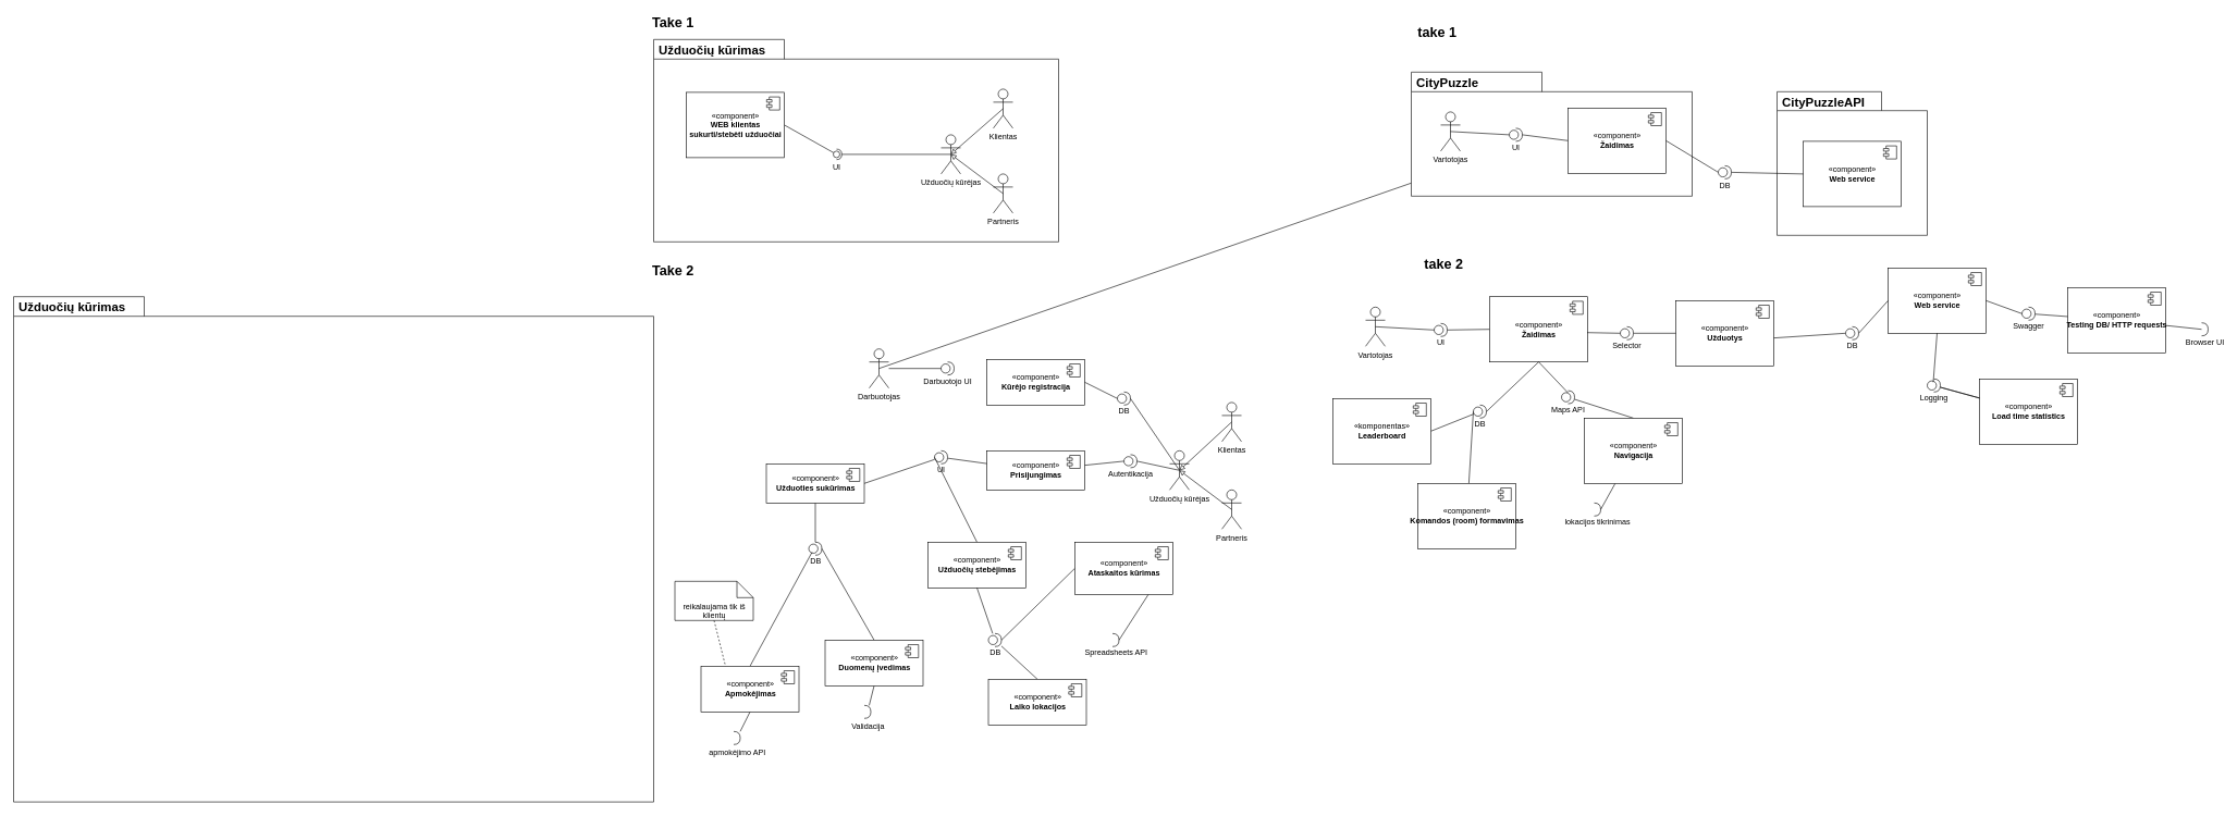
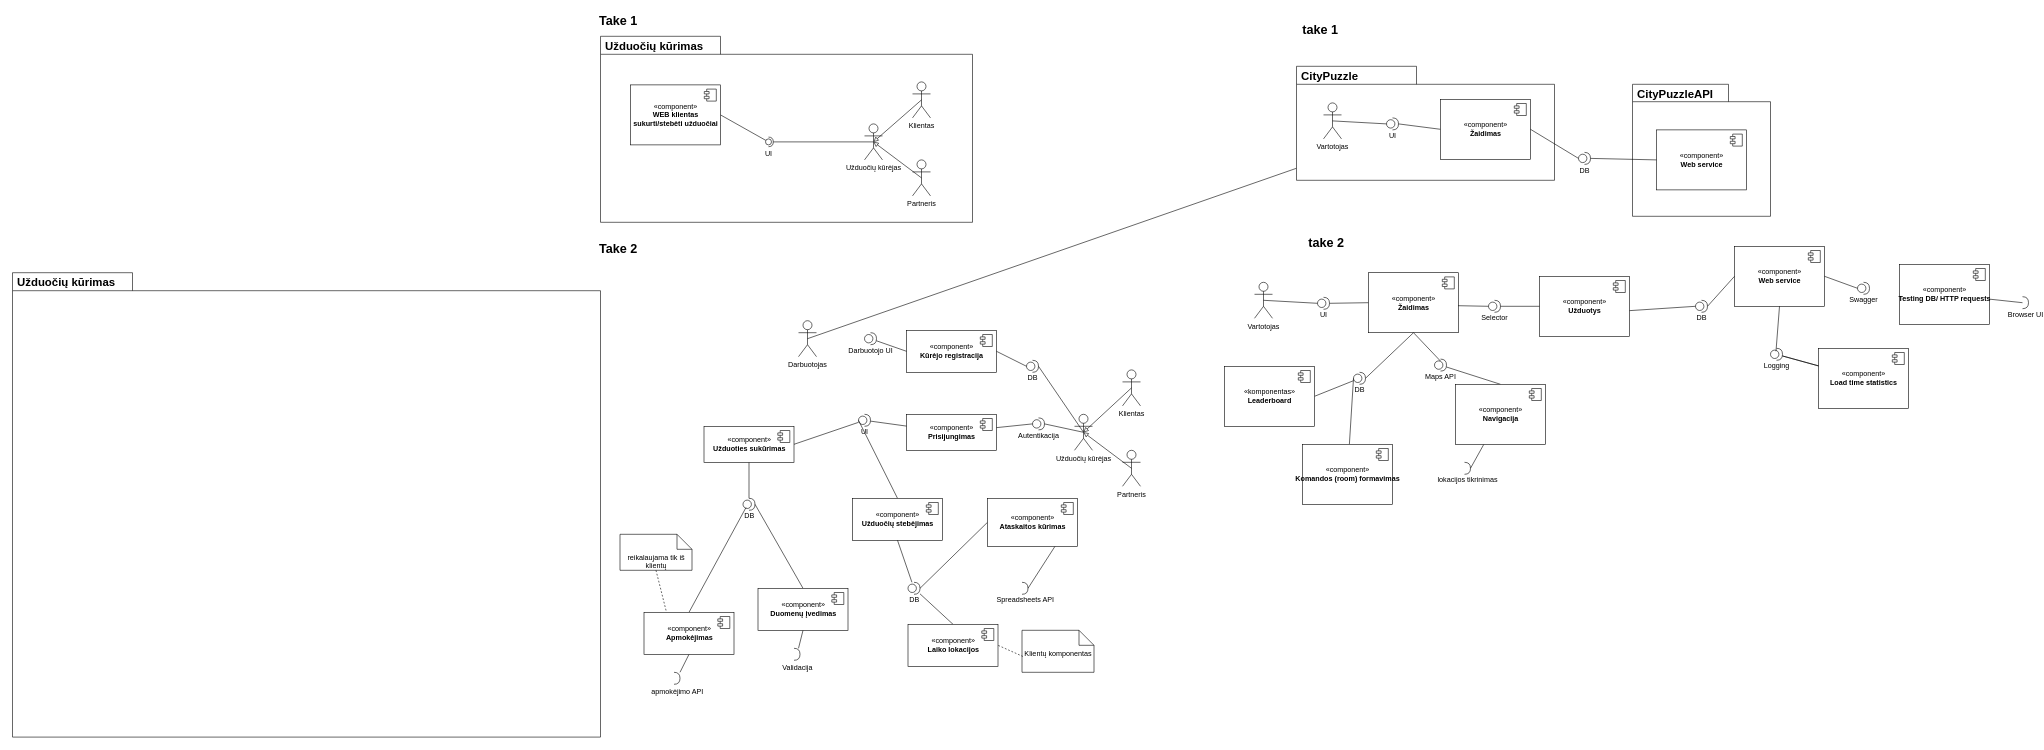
- <mxCell id="122" value="" style="edgeStyle=none;rounded=0;orthogonalLoop=1;jettySize=auto;html=1;fontSize=12;endArrow=none;endFill=0;endSize=11;strokeColor=#000000;" edge="1" parent="1" source="123" target="120"><mxGeometry relative="1" as="geometry" /></mxCell>
- <mxCell id="64" style="edgeStyle=none;rounded=0;orthogonalLoop=1;jettySize=auto;html=1;fontSize=12;endArrow=none;endFill=0;endSize=11;strokeColor=#000000;" edge="1" parent="1" source="65" target="61"><mxGeometry relative="1" as="geometry" /></mxCell>
+ <mxCell id="64" style="edgeStyle=none;rounded=0;orthogonalLoop=1;jettySize=auto;html=1;entryX=0;entryY=0.5;entryDx=0;entryDy=0;fontSize=12;endArrow=none;endFill=0;endSize=11;strokeColor=#000000;" edge="1" parent="1" source="65" target="38"><mxGeometry relative="1" as="geometry" /></mxCell>
+ <mxCell id="67" value="Klientų komponentas" style="shape=note2;boundedLbl=1;whiteSpace=wrap;html=1;size=25;verticalAlign=top;align=center;fontSize=12;strokeColor=#000000;fillColor=none;" vertex="1" parent="1"><mxGeometry x="1702.5" y="1050" width="120" height="70" as="geometry" /></mxCell>
+ <mxCell id="66" style="edgeStyle=none;rounded=0;orthogonalLoop=1;jettySize=auto;html=1;fontSize=12;endArrow=none;endFill=0;strokeColor=#000000;dashed=1;exitX=0.013;exitY=0.623;exitDx=0;exitDy=0;exitPerimeter=0;entryX=1;entryY=0.5;entryDx=0;entryDy=0;" edge="1" parent="1" source="67" target="54"><mxGeometry relative="1" as="geometry"><mxPoint x="1732.5" y="1210" as="sourcePoint" /><mxPoint x="1810.5" y="1150" as="targetPoint" /></mxGeometry></mxCell>
